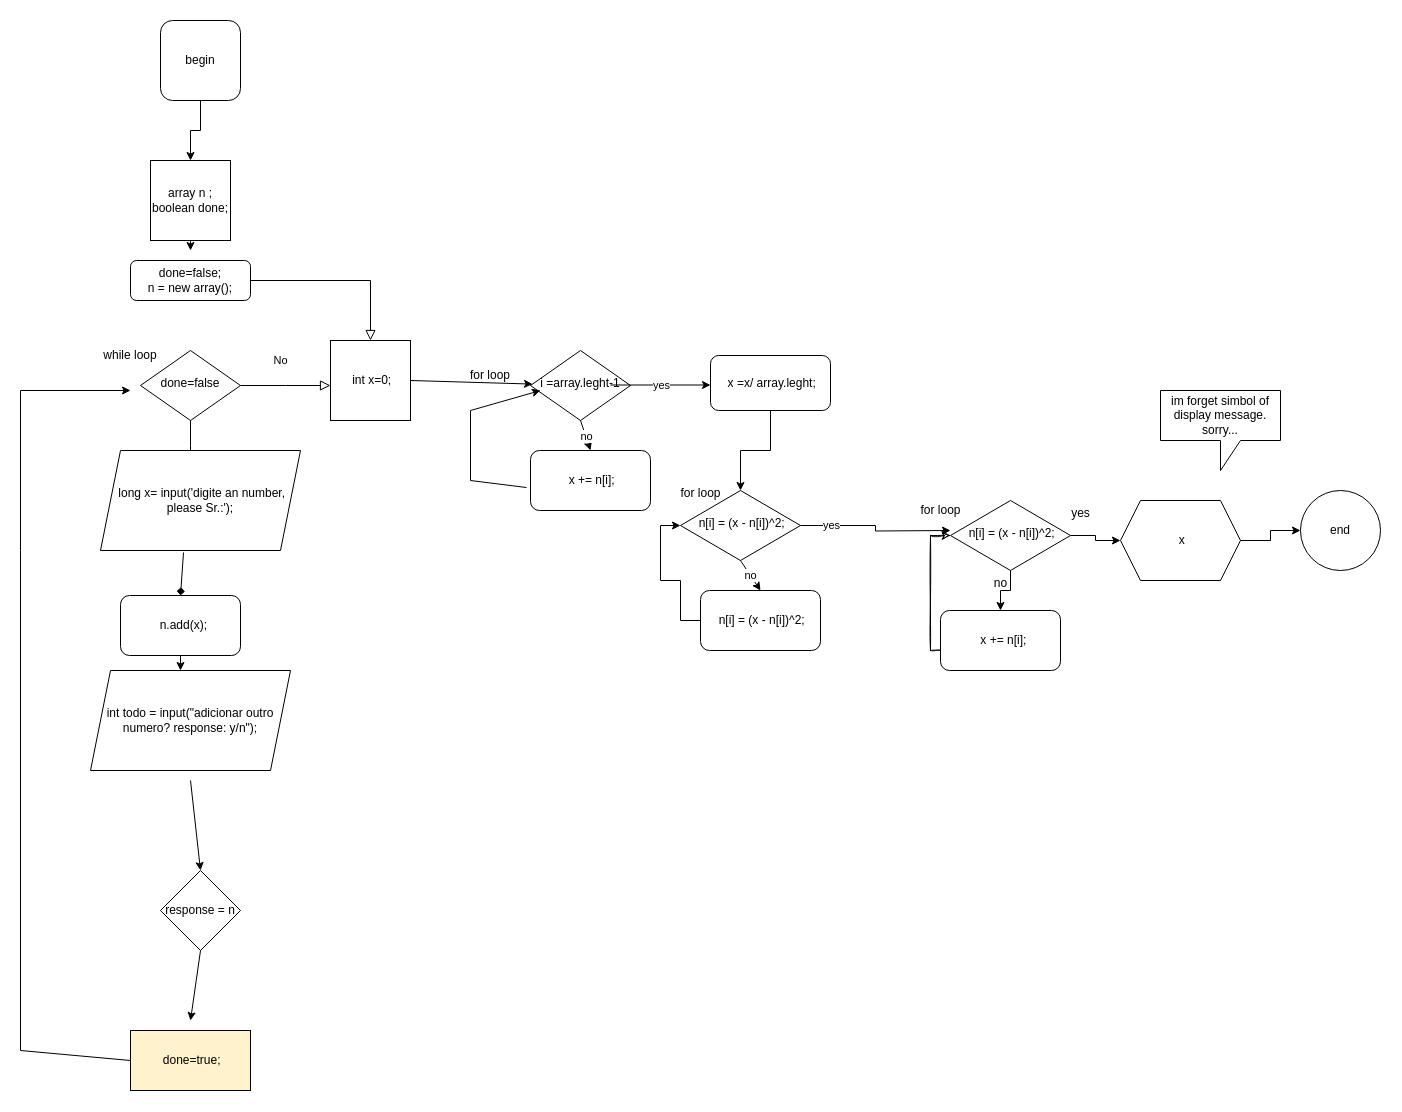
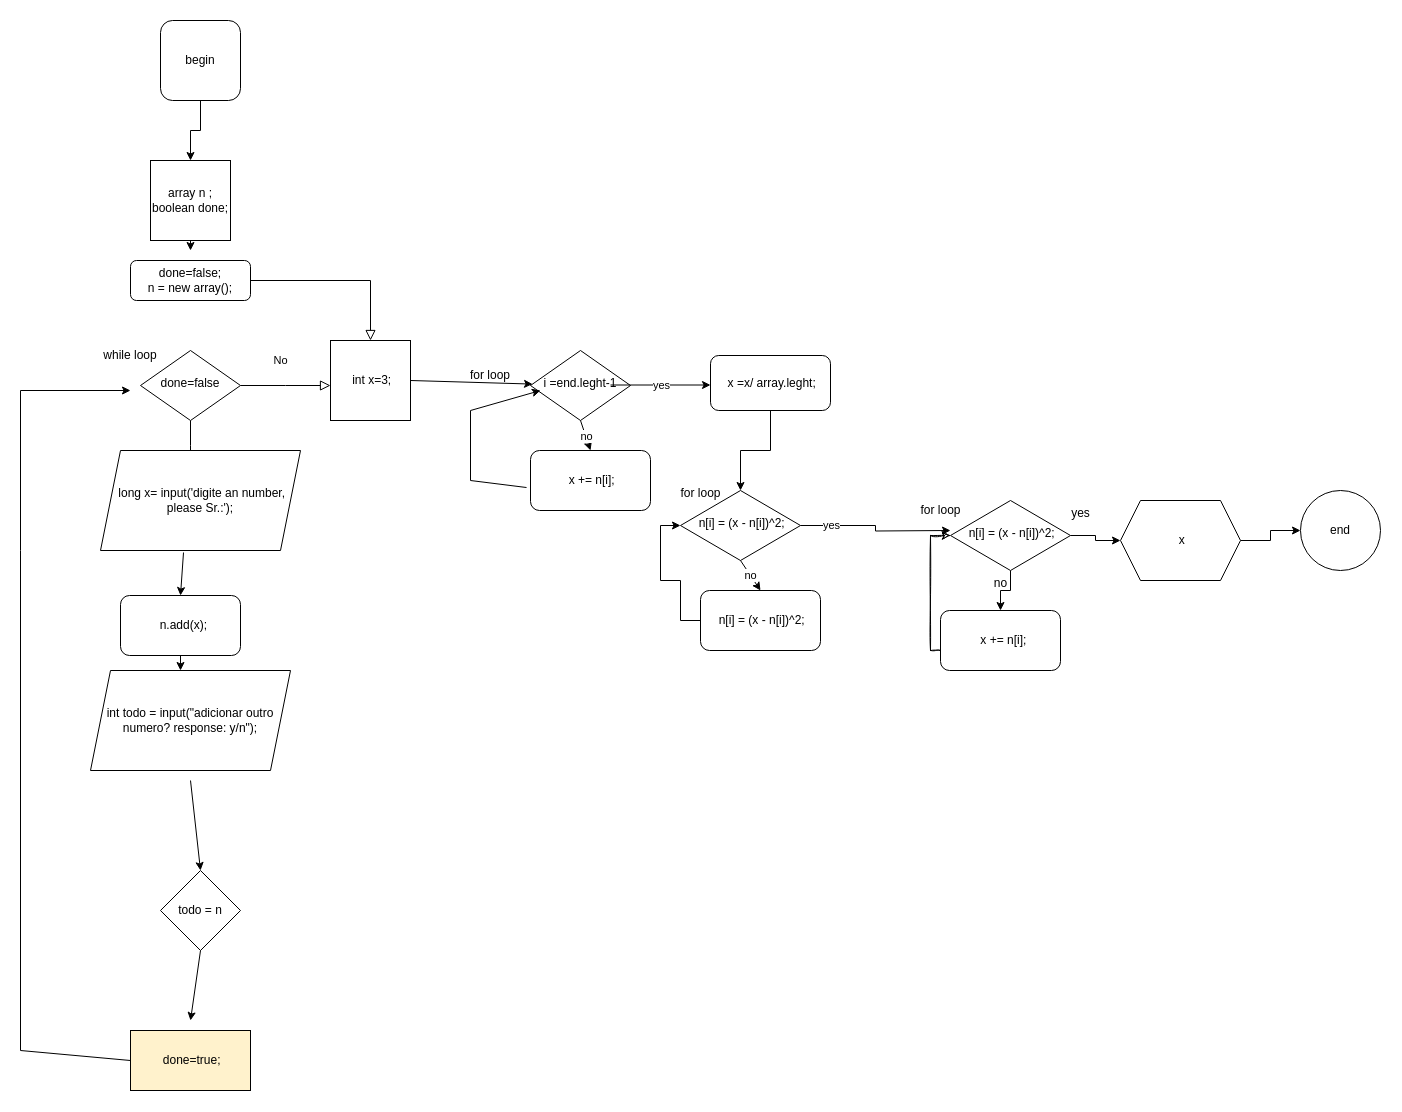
- <mxCell id="19" value="&amp;nbsp;int x=0;" style="whiteSpace=wrap;html=1;aspect=fixed;" vertex="1" parent="1"><mxGeometry x="330" y="340" width="80" height="80" as="geometry" /></mxCell>
+ <mxCell id="19" value="&amp;nbsp;int x=3;" style="whiteSpace=wrap;html=1;aspect=fixed;" vertex="1" parent="1"><mxGeometry x="330" y="340" width="80" height="80" as="geometry" /></mxCell>
- <mxCell id="22" value="i =array.leght-1" style="rhombus;whiteSpace=wrap;html=1;shadow=0;fontFamily=Helvetica;fontSize=12;align=center;strokeWidth=1;spacing=6;spacingTop=-4;" vertex="1" parent="1"><mxGeometry x="530" y="350" width="100" height="70" as="geometry" /></mxCell>
+ <mxCell id="22" value="i =end.leght-1" style="rhombus;whiteSpace=wrap;html=1;shadow=0;fontFamily=Helvetica;fontSize=12;align=center;strokeWidth=1;spacing=6;spacingTop=-4;" vertex="1" parent="1"><mxGeometry x="530" y="350" width="100" height="70" as="geometry" /></mxCell>
- <mxCell id="50" value="im forget simbol of display message.&lt;br&gt;sorry..." style="shape=callout;whiteSpace=wrap;html=1;perimeter=calloutPerimeter;" vertex="1" parent="1"><mxGeometry x="1160" y="390" width="120" height="80" as="geometry" /></mxCell>
- <mxCell id="17" value="" style="endArrow=diamond;html=1;rounded=0;exitX=0.415;exitY=1.02;exitDx=0;exitDy=0;exitPerimeter=0;entryX=0.5;entryY=0;entryDx=0;entryDy=0;" edge="1" parent="1" source="15" target="16"><mxGeometry width="50" height="50" relative="1" as="geometry"><mxPoint x="350" y="660" as="sourcePoint" /><mxPoint x="400" y="610" as="targetPoint" /></mxGeometry></mxCell>
+ <mxCell id="17" value="" style="endArrow=classic;html=1;rounded=0;exitX=0.415;exitY=1.02;exitDx=0;exitDy=0;exitPerimeter=0;entryX=0.5;entryY=0;entryDx=0;entryDy=0;" edge="1" parent="1" source="15" target="16"><mxGeometry width="50" height="50" relative="1" as="geometry"><mxPoint x="350" y="660" as="sourcePoint" /><mxPoint x="400" y="610" as="targetPoint" /></mxGeometry></mxCell>
- <mxCell id="10" value="response = n" style="rhombus;whiteSpace=wrap;html=1;" vertex="1" parent="1"><mxGeometry x="160" y="870" width="80" height="80" as="geometry" /></mxCell>
+ <mxCell id="10" value="todo = n" style="rhombus;whiteSpace=wrap;html=1;" vertex="1" parent="1"><mxGeometry x="160" y="870" width="80" height="80" as="geometry" /></mxCell>
